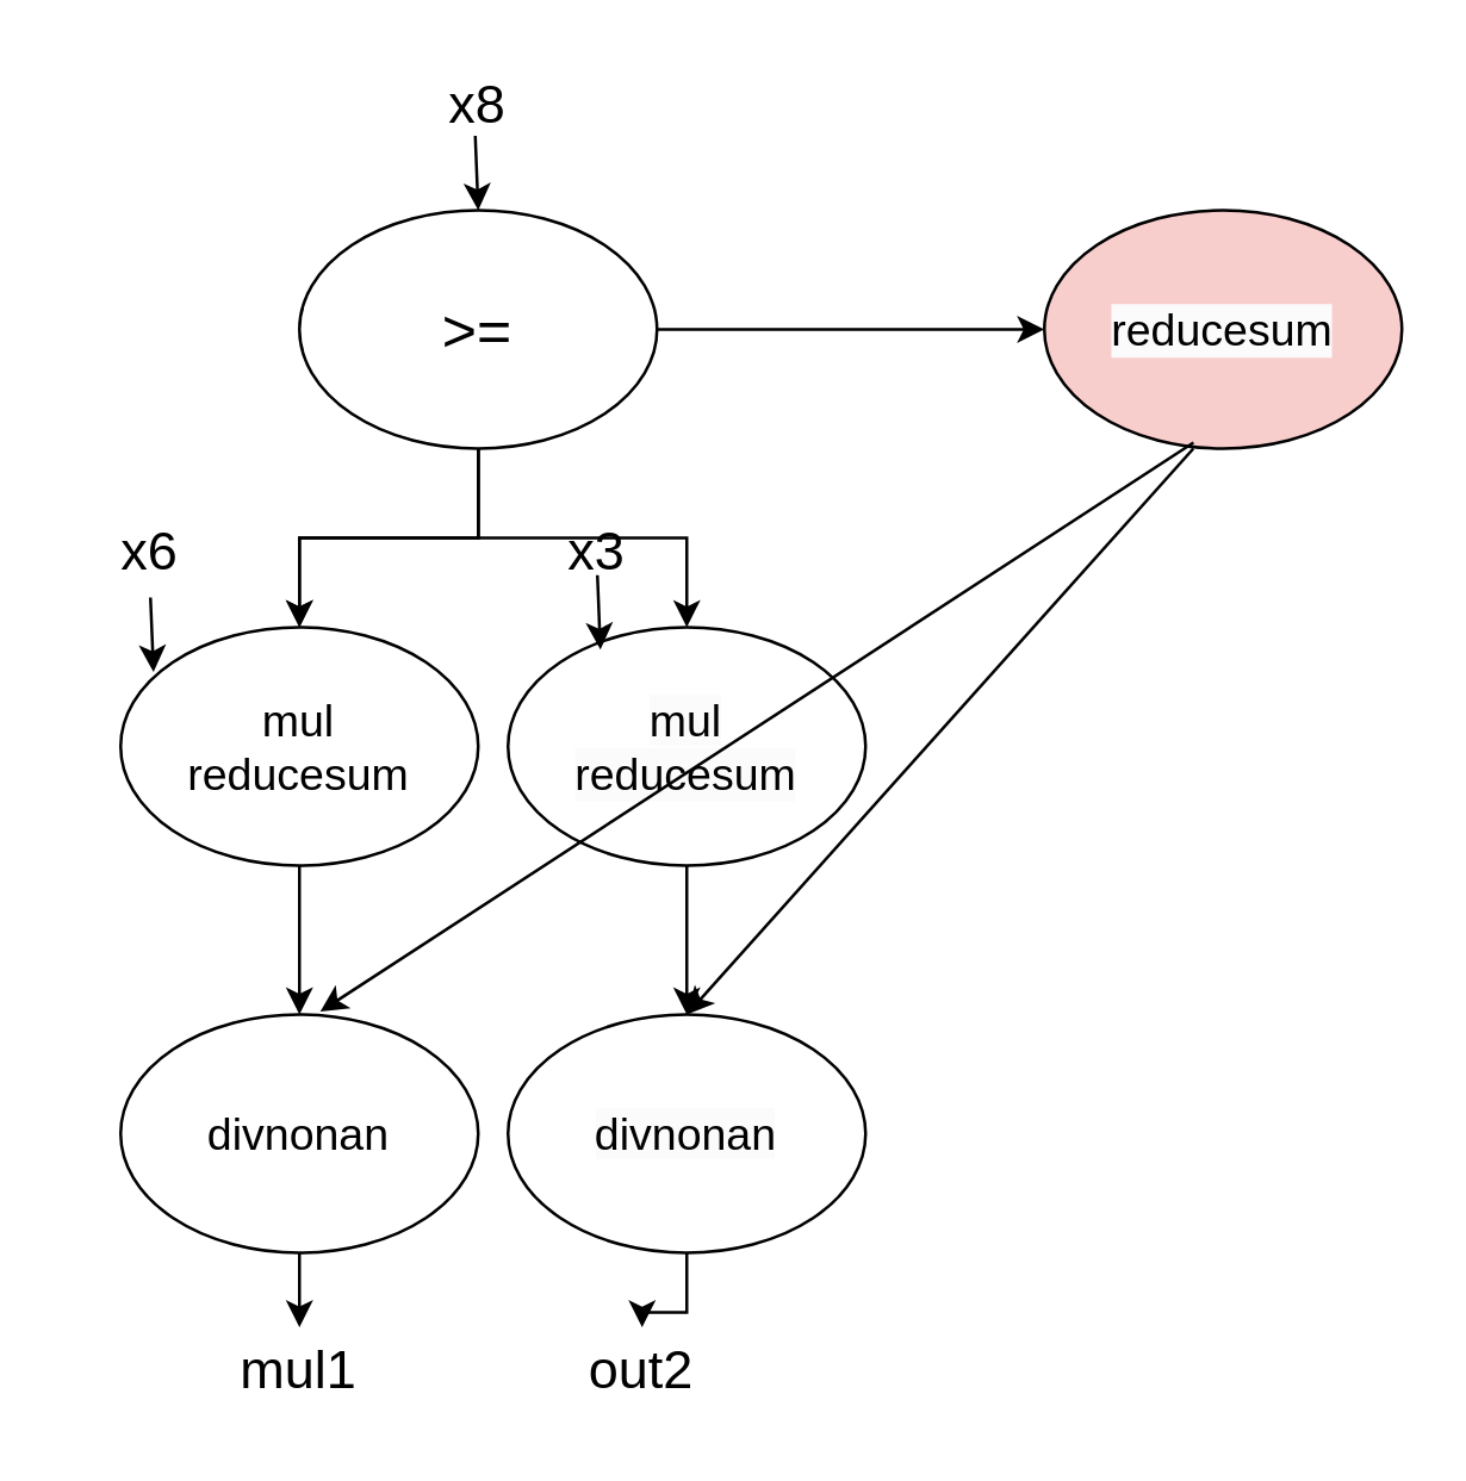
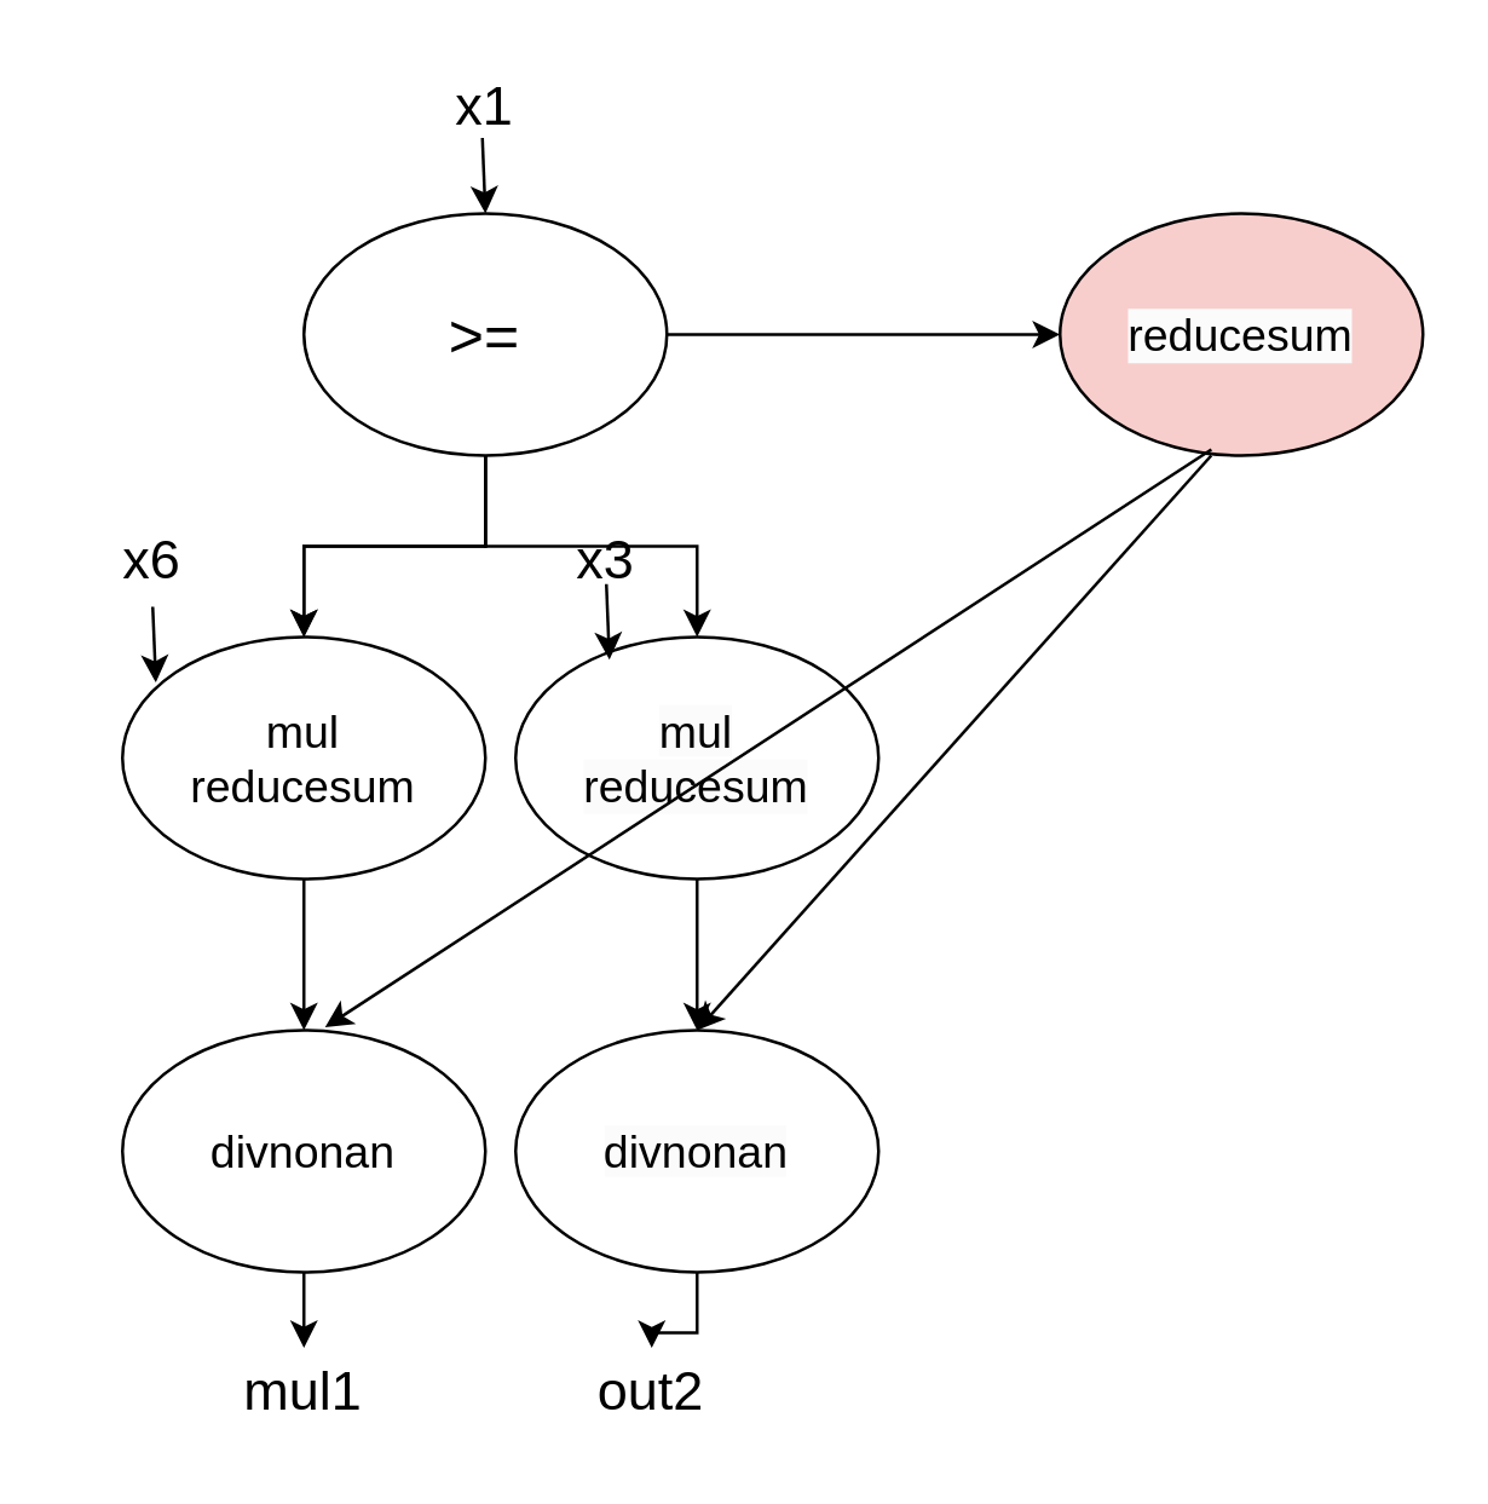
- <mxCell id="20" value="&lt;font style=&quot;font-size: 18px;&quot;&gt;x8&lt;/font&gt;" style="text;html=1;align=center;verticalAlign=middle;whiteSpace=wrap;rounded=0;" vertex="1" parent="1"><mxGeometry x="130" y="20" width="60" height="30" as="geometry" /></mxCell>
+ <mxCell id="20" value="&lt;font style=&quot;font-size: 18px;&quot;&gt;x1&lt;/font&gt;" style="text;html=1;align=center;verticalAlign=middle;whiteSpace=wrap;rounded=0;" vertex="1" parent="1"><mxGeometry x="130" y="20" width="60" height="30" as="geometry" /></mxCell>
